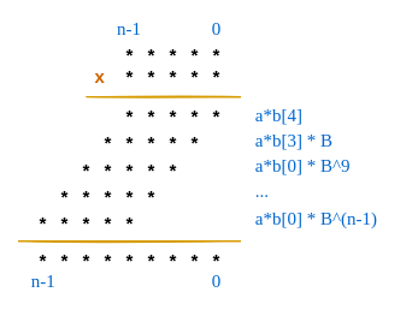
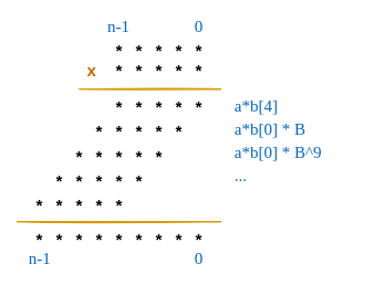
- <mxCell id="17" value="a*b[3] * B" style="text;html=1;strokeColor=none;fillColor=none;align=left;verticalAlign=middle;whiteSpace=wrap;rounded=0;sketch=1;strokeWidth=2;fontFamily=Comic Sans MS;fontSize=20;fontColor=#0066CC;" vertex="1" parent="1"><mxGeometry x="280" y="144" width="110" height="22" as="geometry" /></mxCell>
+ <mxCell id="17" value="a*b[0] * B" style="text;html=1;strokeColor=none;fillColor=none;align=left;verticalAlign=middle;whiteSpace=wrap;rounded=0;sketch=1;strokeWidth=2;fontFamily=Comic Sans MS;fontSize=20;fontColor=#0066CC;" vertex="1" parent="1"><mxGeometry x="280" y="144" width="110" height="22" as="geometry" /></mxCell>
- <mxCell id="20" value="a*b[0] * B&lt;span style=&quot;background-color: rgb(255, 255, 255);&quot;&gt;^(n-1)&lt;/span&gt;" style="text;html=1;strokeColor=none;fillColor=none;align=left;verticalAlign=middle;whiteSpace=wrap;rounded=0;sketch=1;strokeWidth=2;fontFamily=Comic Sans MS;fontSize=20;fontColor=#0066CC;" vertex="1" parent="1"><mxGeometry x="280" y="230" width="160" height="22" as="geometry" /></mxCell>
